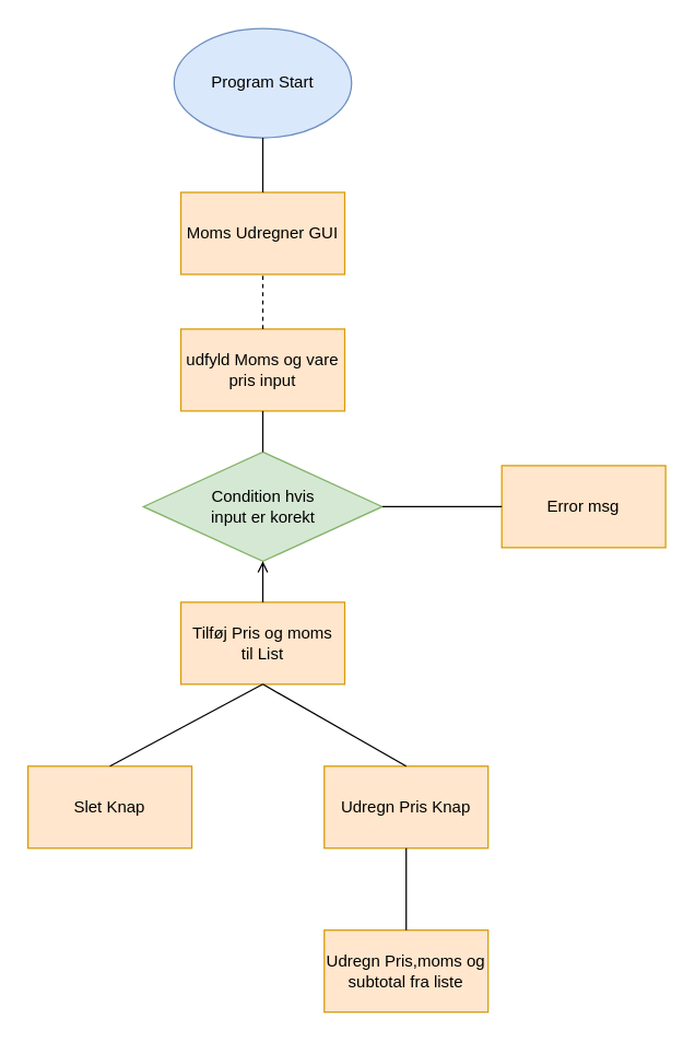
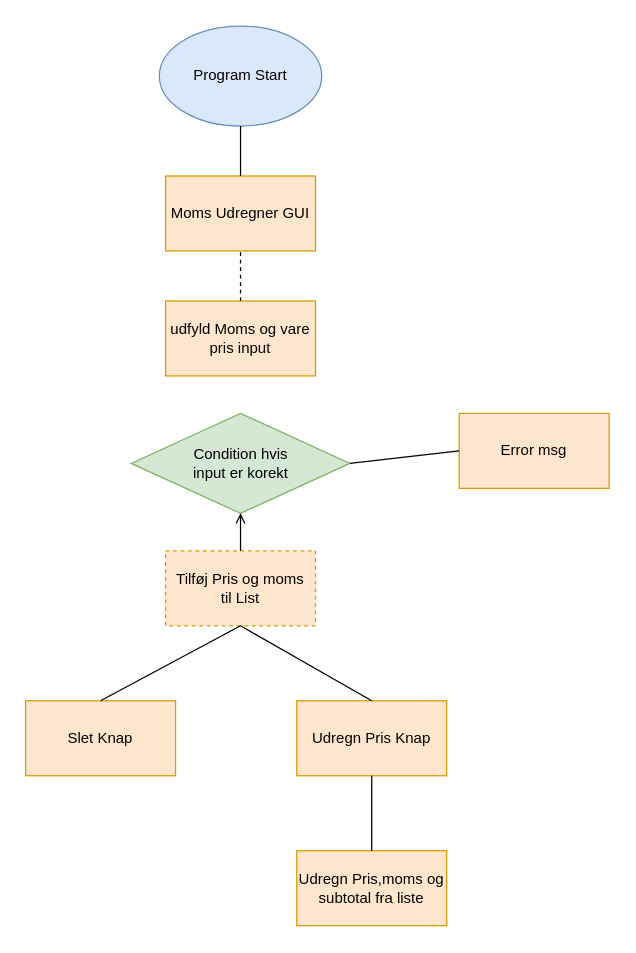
- <mxCell id="12" value="" style="endArrow=none;html=1;entryX=0.5;entryY=1;entryDx=0;entryDy=0;exitX=0.5;exitY=0;exitDx=0;exitDy=0;" edge="1" parent="1" source="5" target="4"><mxGeometry width="50" height="50" relative="1" as="geometry"><mxPoint x="-13" y="270" as="sourcePoint" /><mxPoint x="37" y="220" as="targetPoint" /></mxGeometry></mxCell>
- <mxCell id="6" value="Error msg" style="rounded=0;whiteSpace=wrap;html=1;fillColor=#ffe6cc;strokeColor=#d79b00;" vertex="1" parent="1"><mxGeometry x="367" y="340" width="120" height="60" as="geometry" /></mxCell>
+ <mxCell id="6" value="Error msg" style="rounded=0;whiteSpace=wrap;html=1;fillColor=#ffe6cc;strokeColor=#d79b00;" vertex="1" parent="1"><mxGeometry x="367" y="330" width="120" height="60" as="geometry" /></mxCell>
- <mxCell id="7" value="Tilføj Pris og moms&lt;br&gt;til List" style="rounded=0;whiteSpace=wrap;html=1;fillColor=#ffe6cc;strokeColor=#d79b00;" vertex="1" parent="1"><mxGeometry x="132" y="440" width="120" height="60" as="geometry" /></mxCell>
+ <mxCell id="7" value="Tilføj Pris og moms&lt;br&gt;til List" style="rounded=0;whiteSpace=wrap;html=1;fillColor=#ffe6cc;strokeColor=#d79b00;dashed=1;" vertex="1" parent="1"><mxGeometry x="132" y="440" width="120" height="60" as="geometry" /></mxCell>
